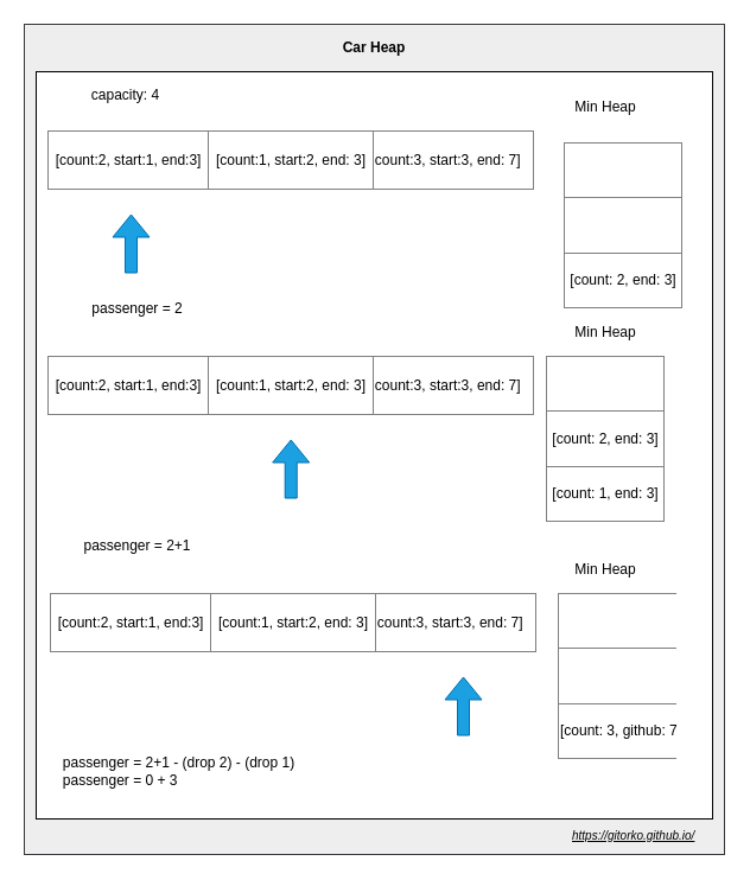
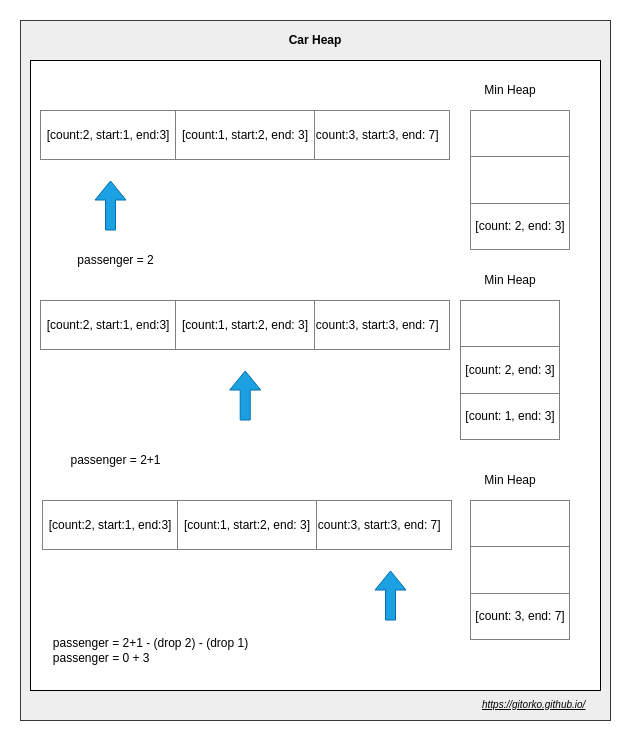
- <mxCell id="17" value="capacity: 4" style="text;html=1;align=center;verticalAlign=middle;resizable=0;points=[];autosize=1;" vertex="1" parent="1"><mxGeometry x="70" y="70" width="70" height="20" as="geometry" /></mxCell>
- <mxCell id="10" value="&lt;table border=&quot;1&quot; width=&quot;100%&quot; style=&quot;width: 100% ; height: 100% ; border-collapse: collapse&quot;&gt;&lt;tbody&gt;&lt;tr&gt;&lt;td align=&quot;center&quot;&gt;&lt;br&gt;&lt;/td&gt;&lt;/tr&gt;&lt;tr&gt;&lt;td align=&quot;center&quot;&gt;&lt;br&gt;&lt;/td&gt;&lt;/tr&gt;&lt;tr&gt;&lt;td align=&quot;center&quot;&gt;[count: 2, end: 3]&lt;/td&gt;&lt;/tr&gt;&lt;/tbody&gt;&lt;/table&gt;" style="text;html=1;strokeColor=none;fillColor=none;overflow=fill;" vertex="1" parent="1"><mxGeometry x="475" y="120" width="100" height="140" as="geometry" /></mxCell>
+ <mxCell id="10" value="&lt;table border=&quot;1&quot; width=&quot;100%&quot; style=&quot;width: 100% ; height: 100% ; border-collapse: collapse&quot;&gt;&lt;tbody&gt;&lt;tr&gt;&lt;td align=&quot;center&quot;&gt;&lt;br&gt;&lt;/td&gt;&lt;/tr&gt;&lt;tr&gt;&lt;td align=&quot;center&quot;&gt;&lt;br&gt;&lt;/td&gt;&lt;/tr&gt;&lt;tr&gt;&lt;td align=&quot;center&quot;&gt;[count: 2, end: 3]&lt;/td&gt;&lt;/tr&gt;&lt;/tbody&gt;&lt;/table&gt;" style="text;html=1;strokeColor=none;fillColor=none;overflow=fill;" vertex="1" parent="1"><mxGeometry x="470" y="110" width="100" height="140" as="geometry" /></mxCell>
- <mxCell id="16" value="&lt;table border=&quot;1&quot; width=&quot;100%&quot; style=&quot;width: 100% ; height: 100% ; border-collapse: collapse&quot;&gt;&lt;tbody&gt;&lt;tr&gt;&lt;td align=&quot;center&quot;&gt;&lt;br&gt;&lt;/td&gt;&lt;/tr&gt;&lt;tr&gt;&lt;td align=&quot;center&quot;&gt;&lt;br&gt;&lt;/td&gt;&lt;/tr&gt;&lt;tr&gt;&lt;td align=&quot;center&quot;&gt;[count: 3, github: 7]&lt;/td&gt;&lt;/tr&gt;&lt;/tbody&gt;&lt;/table&gt;" style="text;html=1;strokeColor=none;fillColor=none;overflow=fill;" vertex="1" parent="1"><mxGeometry x="470" y="500" width="100" height="140" as="geometry" /></mxCell>
+ <mxCell id="16" value="&lt;table border=&quot;1&quot; width=&quot;100%&quot; style=&quot;width: 100% ; height: 100% ; border-collapse: collapse&quot;&gt;&lt;tbody&gt;&lt;tr&gt;&lt;td align=&quot;center&quot;&gt;&lt;br&gt;&lt;/td&gt;&lt;/tr&gt;&lt;tr&gt;&lt;td align=&quot;center&quot;&gt;&lt;br&gt;&lt;/td&gt;&lt;/tr&gt;&lt;tr&gt;&lt;td align=&quot;center&quot;&gt;[count: 3, end: 7]&lt;/td&gt;&lt;/tr&gt;&lt;/tbody&gt;&lt;/table&gt;" style="text;html=1;strokeColor=none;fillColor=none;overflow=fill;" vertex="1" parent="1"><mxGeometry x="470" y="500" width="100" height="140" as="geometry" /></mxCell>
